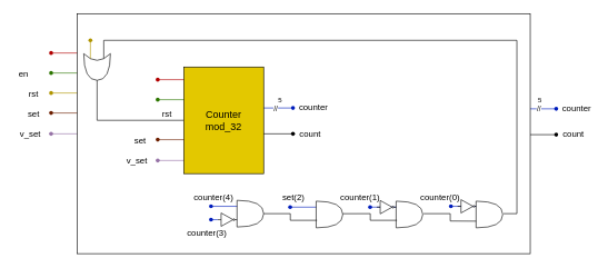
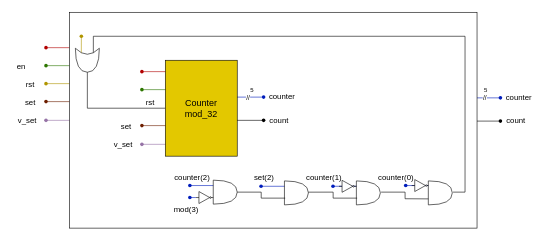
- <mxCell id="78" value="&lt;font style=&quot;font-size: 13px;&quot;&gt;counter(4)&lt;/font&gt;" style="text;html=1;align=center;verticalAlign=middle;whiteSpace=wrap;rounded=0;movable=1;resizable=1;rotatable=1;deletable=1;editable=1;locked=0;connectable=1;" parent="1" vertex="1"><mxGeometry x="295" y="285" width="50" height="20" as="geometry" /></mxCell>
+ <mxCell id="78" value="&lt;font style=&quot;font-size: 13px;&quot;&gt;counter(2)&lt;/font&gt;" style="text;html=1;align=center;verticalAlign=middle;whiteSpace=wrap;rounded=0;movable=1;resizable=1;rotatable=1;deletable=1;editable=1;locked=0;connectable=1;" parent="1" vertex="1"><mxGeometry x="295" y="285" width="50" height="20" as="geometry" /></mxCell>
- <mxCell id="97" value="&lt;font style=&quot;font-size: 13px;&quot;&gt;counter(3)&lt;/font&gt;" style="text;html=1;align=center;verticalAlign=middle;whiteSpace=wrap;rounded=0;movable=1;resizable=1;rotatable=1;deletable=1;editable=1;locked=0;connectable=1;" parent="1" vertex="1"><mxGeometry x="285" y="337.5" width="50" height="20" as="geometry" /></mxCell>
+ <mxCell id="97" value="&lt;font style=&quot;font-size: 13px;&quot;&gt;mod(3)&lt;/font&gt;" style="text;html=1;align=center;verticalAlign=middle;whiteSpace=wrap;rounded=0;movable=1;resizable=1;rotatable=1;deletable=1;editable=1;locked=0;connectable=1;" parent="1" vertex="1"><mxGeometry x="285" y="337.5" width="50" height="20" as="geometry" /></mxCell>
